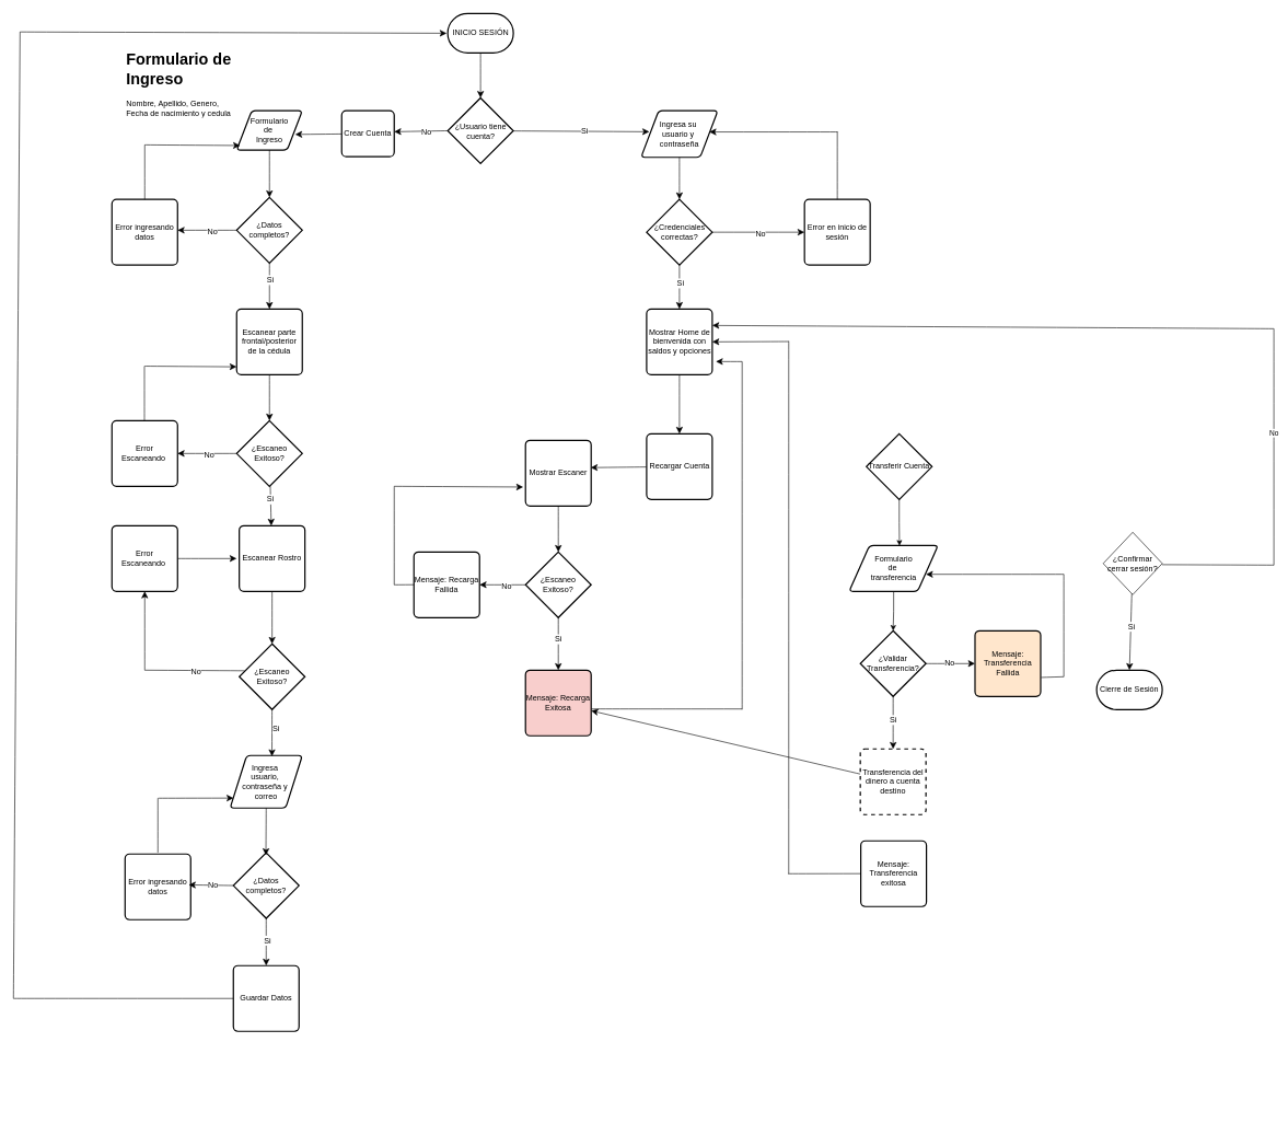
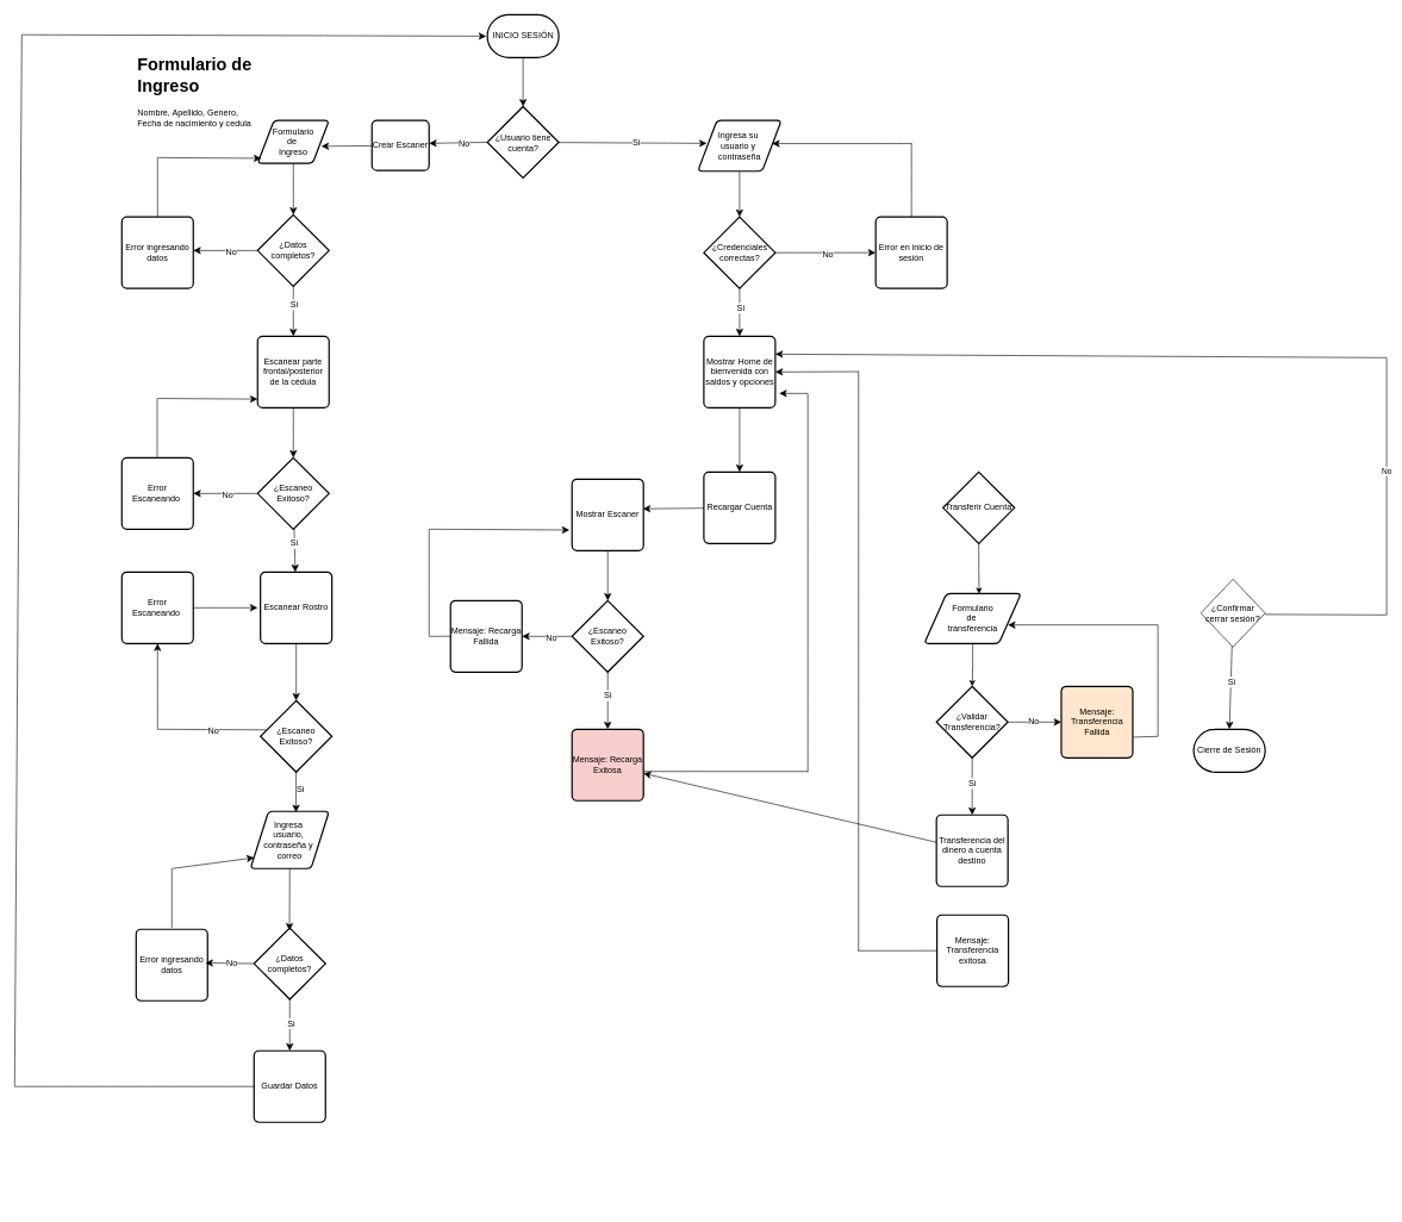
- <mxCell id="102" value="Crear Cuenta" style="rounded=1;whiteSpace=wrap;html=1;absoluteArcSize=1;arcSize=14;strokeWidth=2;labelBackgroundColor=none;" parent="1" vertex="1"><mxGeometry x="520" y="168" width="80" height="70" as="geometry" /></mxCell>
+ <mxCell id="102" value="Crear Escaner" style="rounded=1;whiteSpace=wrap;html=1;absoluteArcSize=1;arcSize=14;strokeWidth=2;labelBackgroundColor=none;" parent="1" vertex="1"><mxGeometry x="520" y="168" width="80" height="70" as="geometry" /></mxCell>
- <mxCell id="41" value="Ingresa&amp;nbsp;&lt;div&gt;usuario,&amp;nbsp;&lt;/div&gt;&lt;div&gt;contraseña y&amp;nbsp;&lt;/div&gt;&lt;div&gt;correo&lt;/div&gt;" style="shape=parallelogram;html=1;strokeWidth=2;perimeter=parallelogramPerimeter;whiteSpace=wrap;rounded=1;arcSize=12;size=0.23;" parent="1" vertex="1"><mxGeometry x="350" y="1150" width="110" height="80" as="geometry" /></mxCell>
+ <mxCell id="41" value="Ingresa&amp;nbsp;&lt;div&gt;usuario,&amp;nbsp;&lt;/div&gt;&lt;div&gt;contraseña y&amp;nbsp;&lt;/div&gt;&lt;div&gt;correo&lt;/div&gt;" style="shape=parallelogram;html=1;strokeWidth=2;perimeter=parallelogramPerimeter;whiteSpace=wrap;rounded=1;arcSize=12;size=0.23;" parent="1" vertex="1"><mxGeometry x="350" y="1135" width="110" height="80" as="geometry" /></mxCell>
- <mxCell id="109" value="Transferencia del dinero a cuenta destino" style="rounded=1;whiteSpace=wrap;html=1;absoluteArcSize=1;arcSize=14;strokeWidth=2;dashed=1;" parent="1" vertex="1"><mxGeometry x="1310" y="1140" width="100" height="100" as="geometry" /></mxCell>
+ <mxCell id="109" value="Transferencia del dinero a cuenta destino" style="rounded=1;whiteSpace=wrap;html=1;absoluteArcSize=1;arcSize=14;strokeWidth=2;" parent="1" vertex="1"><mxGeometry x="1310" y="1140" width="100" height="100" as="geometry" /></mxCell>
